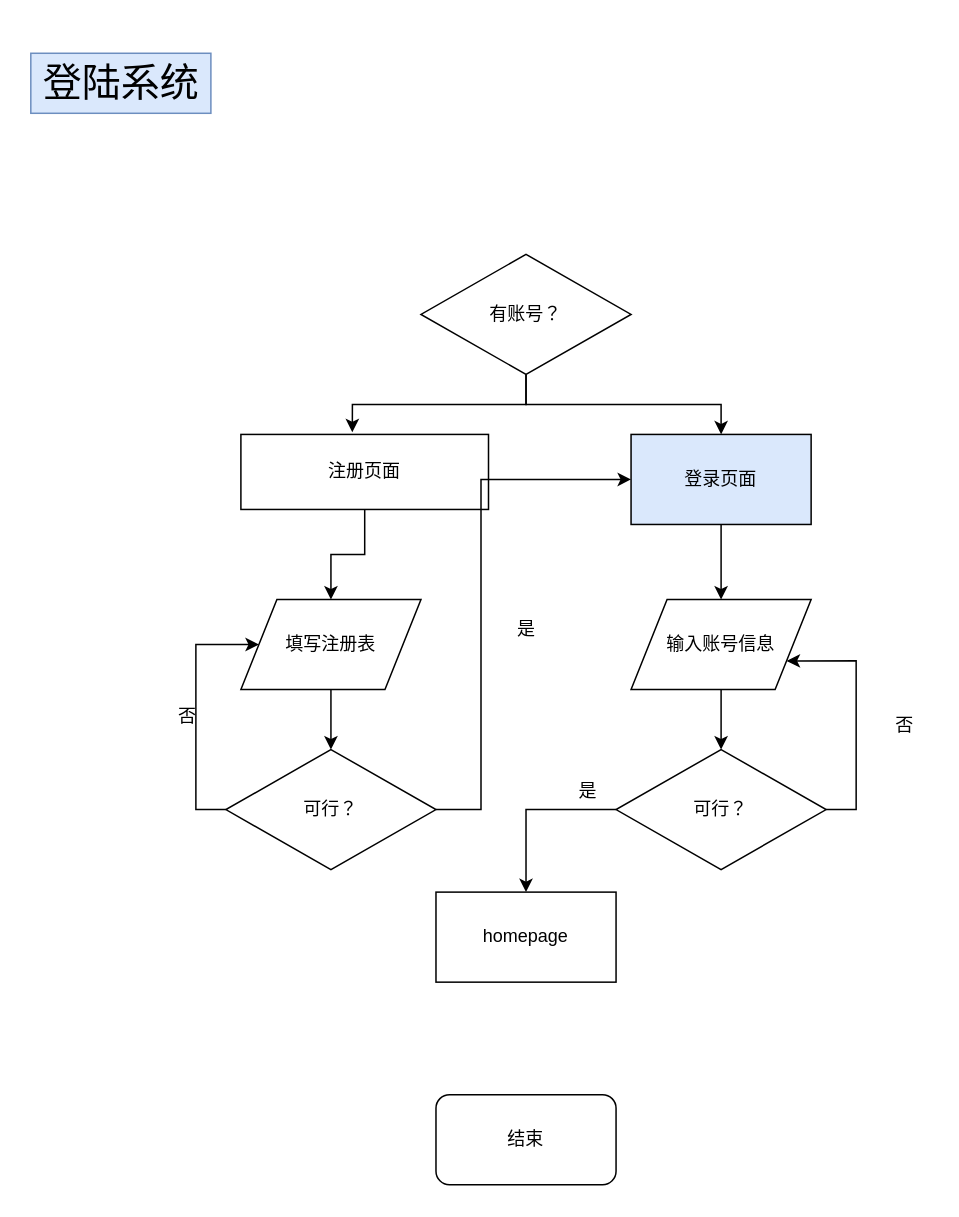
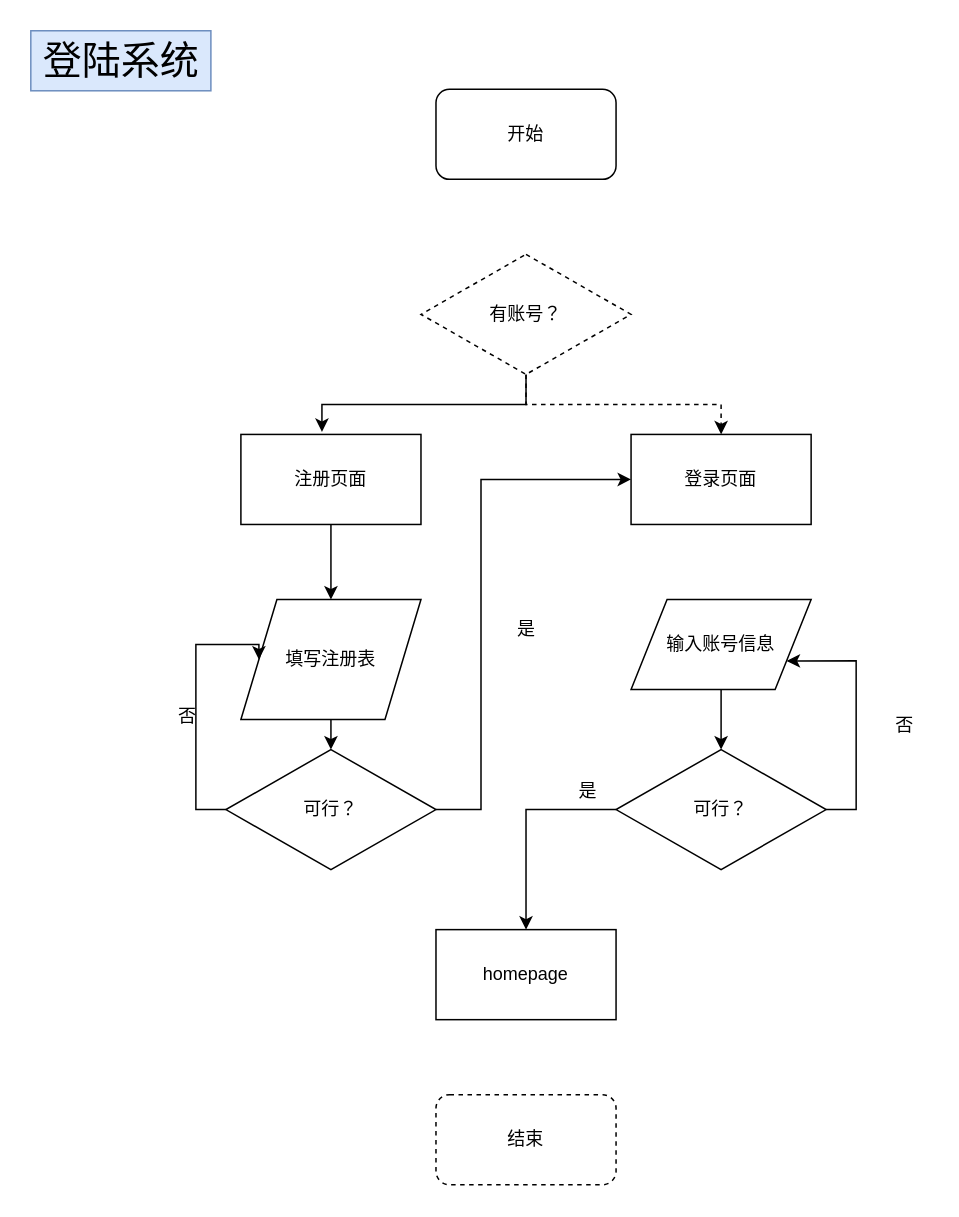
- <mxCell id="26" value="登陆系统" style="text;html=1;align=center;verticalAlign=middle;resizable=0;points=[];autosize=1;fontSize=26;fillColor=#dae8fc;strokeColor=#6c8ebf;" vertex="1" parent="1"><mxGeometry x="20" y="35" width="120" height="40" as="geometry" /></mxCell>
+ <mxCell id="26" value="登陆系统" style="text;html=1;align=center;verticalAlign=middle;resizable=0;points=[];autosize=1;fontSize=26;fillColor=#dae8fc;strokeColor=#6c8ebf;" vertex="1" parent="1"><mxGeometry x="20" y="20" width="120" height="40" as="geometry" /></mxCell>
+ <mxCell id="2" value="开始" style="rounded=1;whiteSpace=wrap;html=1;" parent="1" vertex="1"><mxGeometry x="290" y="59" width="120" height="60" as="geometry" /></mxCell>
- <mxCell id="5" value="有账号？" style="rhombus;whiteSpace=wrap;html=1;" parent="1" vertex="1"><mxGeometry x="280" y="169" width="140" height="80" as="geometry" /></mxCell>
+ <mxCell id="5" value="有账号？" style="rhombus;whiteSpace=wrap;html=1;dashed=1;" parent="1" vertex="1"><mxGeometry x="280" y="169" width="140" height="80" as="geometry" /></mxCell>
- <mxCell id="4" style="edgeStyle=orthogonalEdgeStyle;rounded=0;orthogonalLoop=1;jettySize=auto;html=1;exitX=0.5;exitY=1;exitDx=0;exitDy=0;entryX=0.5;entryY=0;entryDx=0;entryDy=0;" parent="1" source="5" target="7" edge="1"><mxGeometry relative="1" as="geometry" /></mxCell>
+ <mxCell id="4" style="edgeStyle=orthogonalEdgeStyle;rounded=0;orthogonalLoop=1;jettySize=auto;html=1;exitX=0.5;exitY=1;exitDx=0;exitDy=0;entryX=0.5;entryY=0;entryDx=0;entryDy=0;dashed=1;" parent="1" source="5" target="7" edge="1"><mxGeometry relative="1" as="geometry" /></mxCell>
- <mxCell id="9" value="注册页面" style="rounded=0;whiteSpace=wrap;html=1;" parent="1" vertex="1"><mxGeometry x="160" y="289" width="165" height="50" as="geometry" /></mxCell>
+ <mxCell id="9" value="注册页面" style="rounded=0;whiteSpace=wrap;html=1;" parent="1" vertex="1"><mxGeometry x="160" y="289" width="120" height="60" as="geometry" /></mxCell>
- <mxCell id="7" value="登录页面" style="rounded=0;whiteSpace=wrap;html=1;fillColor=#dae8fc;" parent="1" vertex="1"><mxGeometry x="420" y="289" width="120" height="60" as="geometry" /></mxCell>
+ <mxCell id="7" value="登录页面" style="rounded=0;whiteSpace=wrap;html=1;" parent="1" vertex="1"><mxGeometry x="420" y="289" width="120" height="60" as="geometry" /></mxCell>
- <mxCell id="6" style="edgeStyle=orthogonalEdgeStyle;rounded=0;orthogonalLoop=1;jettySize=auto;html=1;exitX=0.5;exitY=1;exitDx=0;exitDy=0;" parent="1" source="7" target="16" edge="1"><mxGeometry relative="1" as="geometry" /></mxCell>
- <mxCell id="11" value="填写注册表" style="shape=parallelogram;perimeter=parallelogramPerimeter;whiteSpace=wrap;html=1;" parent="1" vertex="1"><mxGeometry x="160" y="399" width="120" height="60" as="geometry" /></mxCell>
+ <mxCell id="11" value="填写注册表" style="shape=parallelogram;perimeter=parallelogramPerimeter;whiteSpace=wrap;html=1;" parent="1" vertex="1"><mxGeometry x="160" y="399" width="120" height="80" as="geometry" /></mxCell>
- <mxCell id="20" value="homepage" style="rounded=0;whiteSpace=wrap;html=1;" parent="1" vertex="1"><mxGeometry x="290" y="594" width="120" height="60" as="geometry" /></mxCell>
+ <mxCell id="20" value="homepage" style="rounded=0;whiteSpace=wrap;html=1;" parent="1" vertex="1"><mxGeometry x="290" y="619" width="120" height="60" as="geometry" /></mxCell>
- <mxCell id="21" value="结束" style="rounded=1;whiteSpace=wrap;html=1;" parent="1" vertex="1"><mxGeometry x="290" y="729" width="120" height="60" as="geometry" /></mxCell>
+ <mxCell id="21" value="结束" style="rounded=1;whiteSpace=wrap;html=1;dashed=1;" parent="1" vertex="1"><mxGeometry x="290" y="729" width="120" height="60" as="geometry" /></mxCell>
